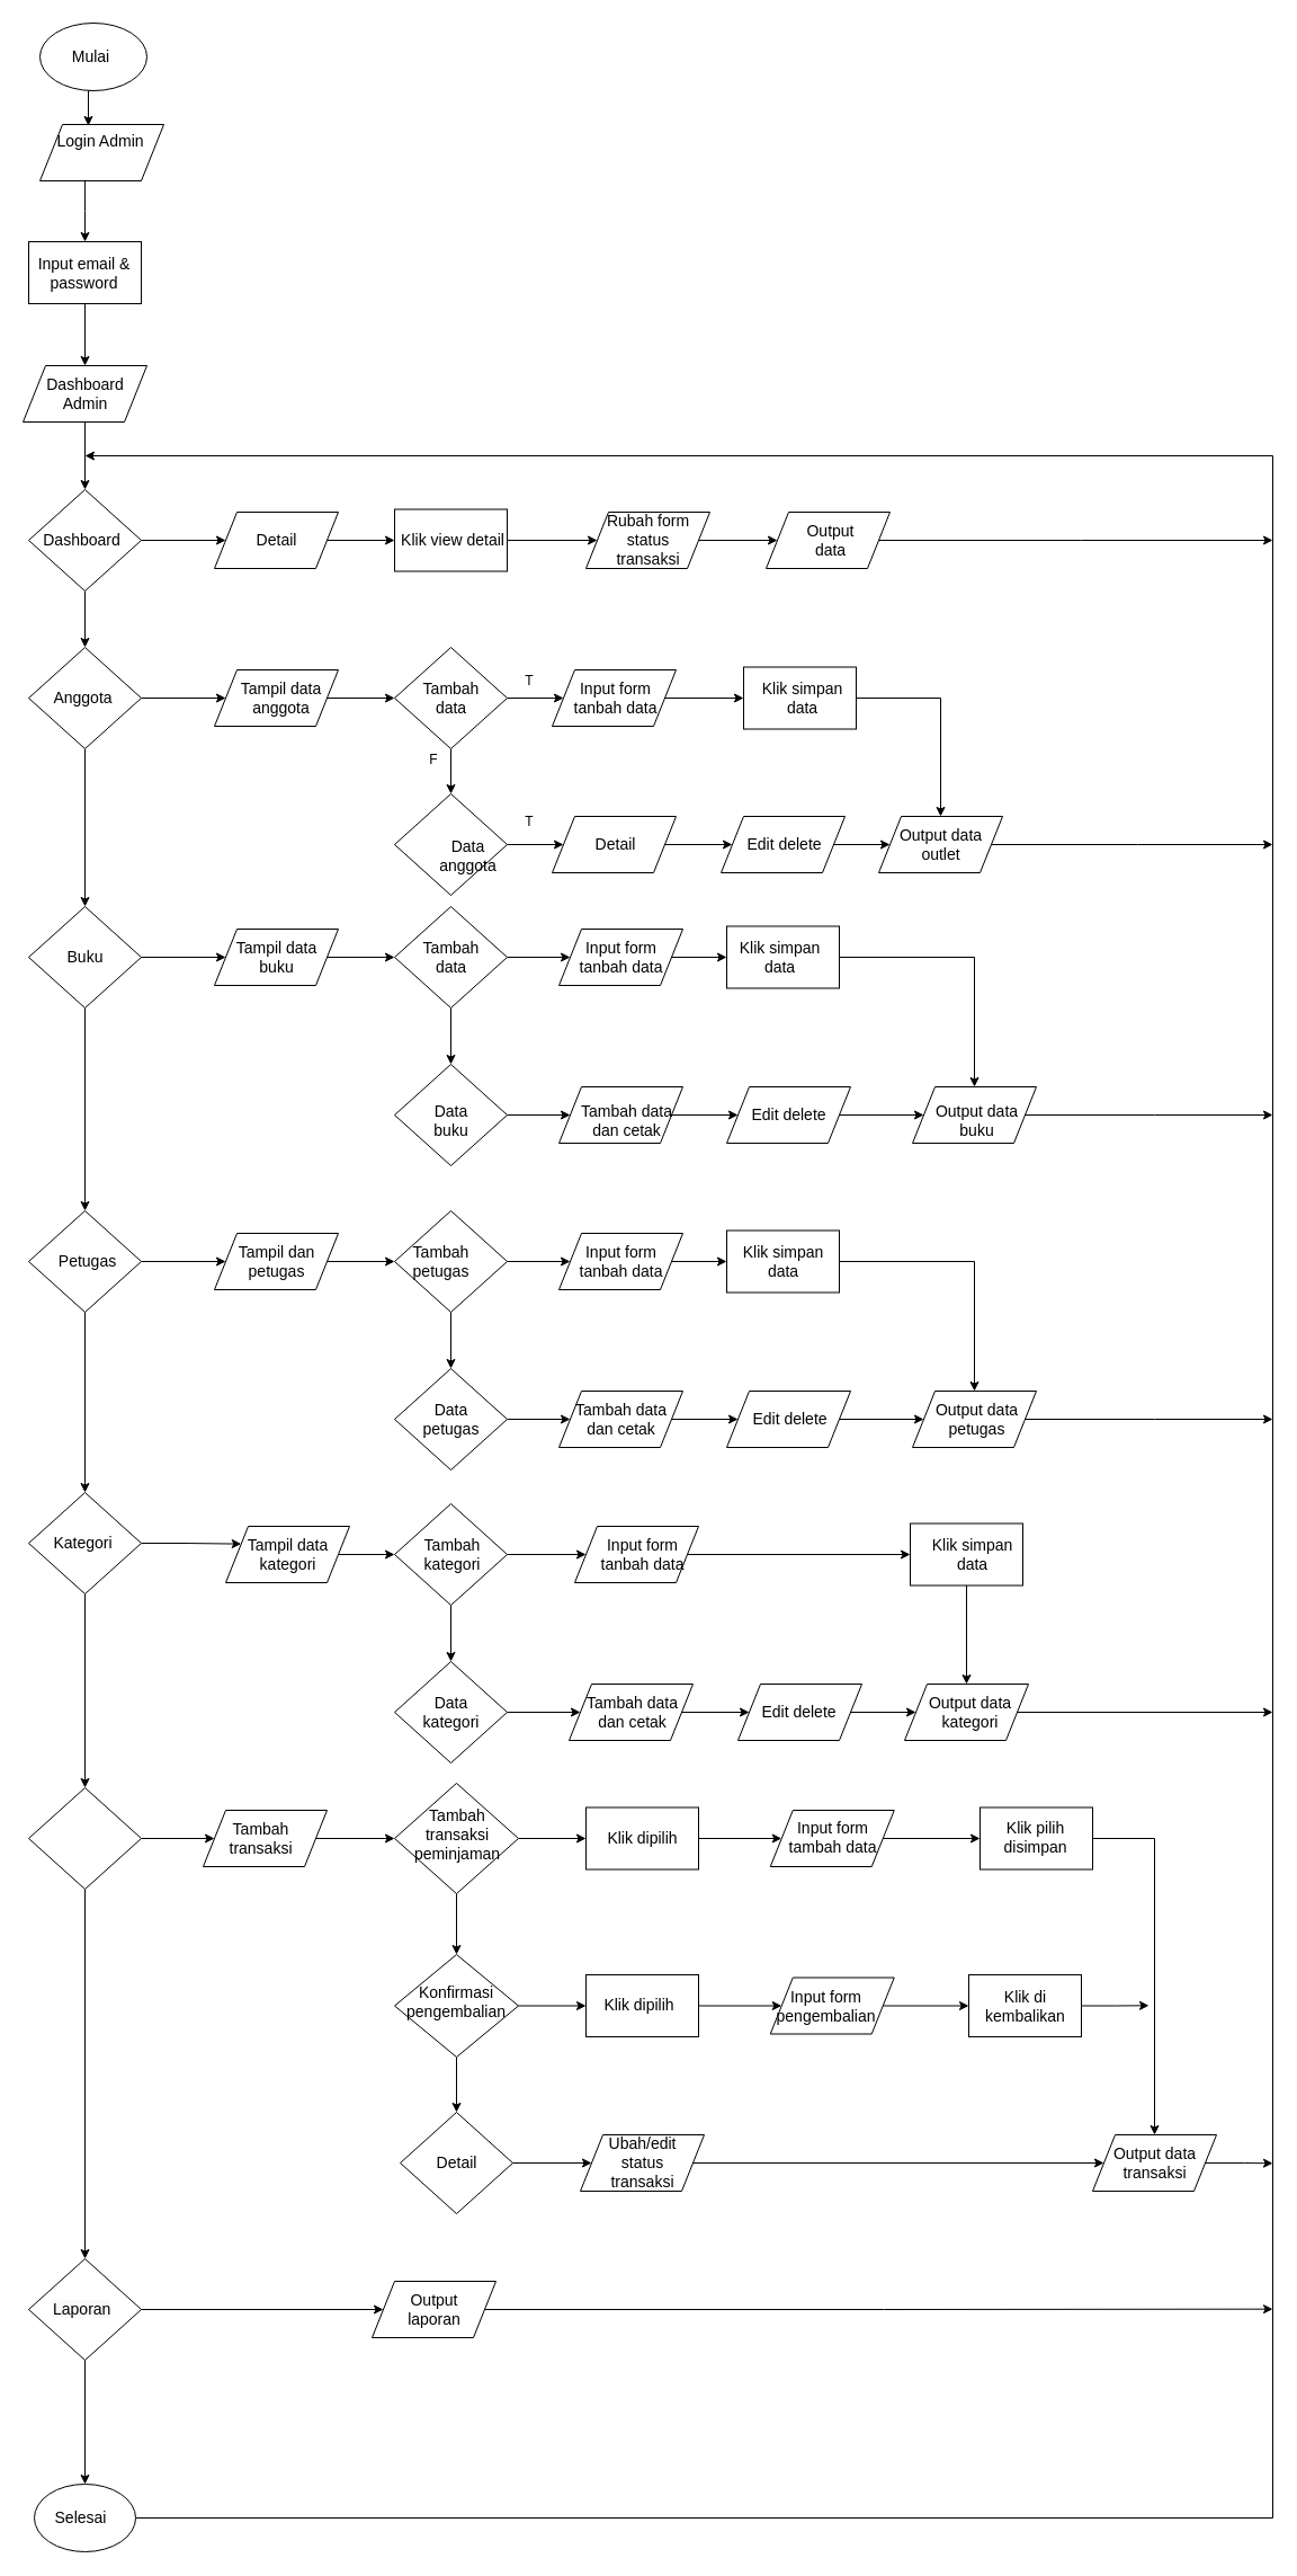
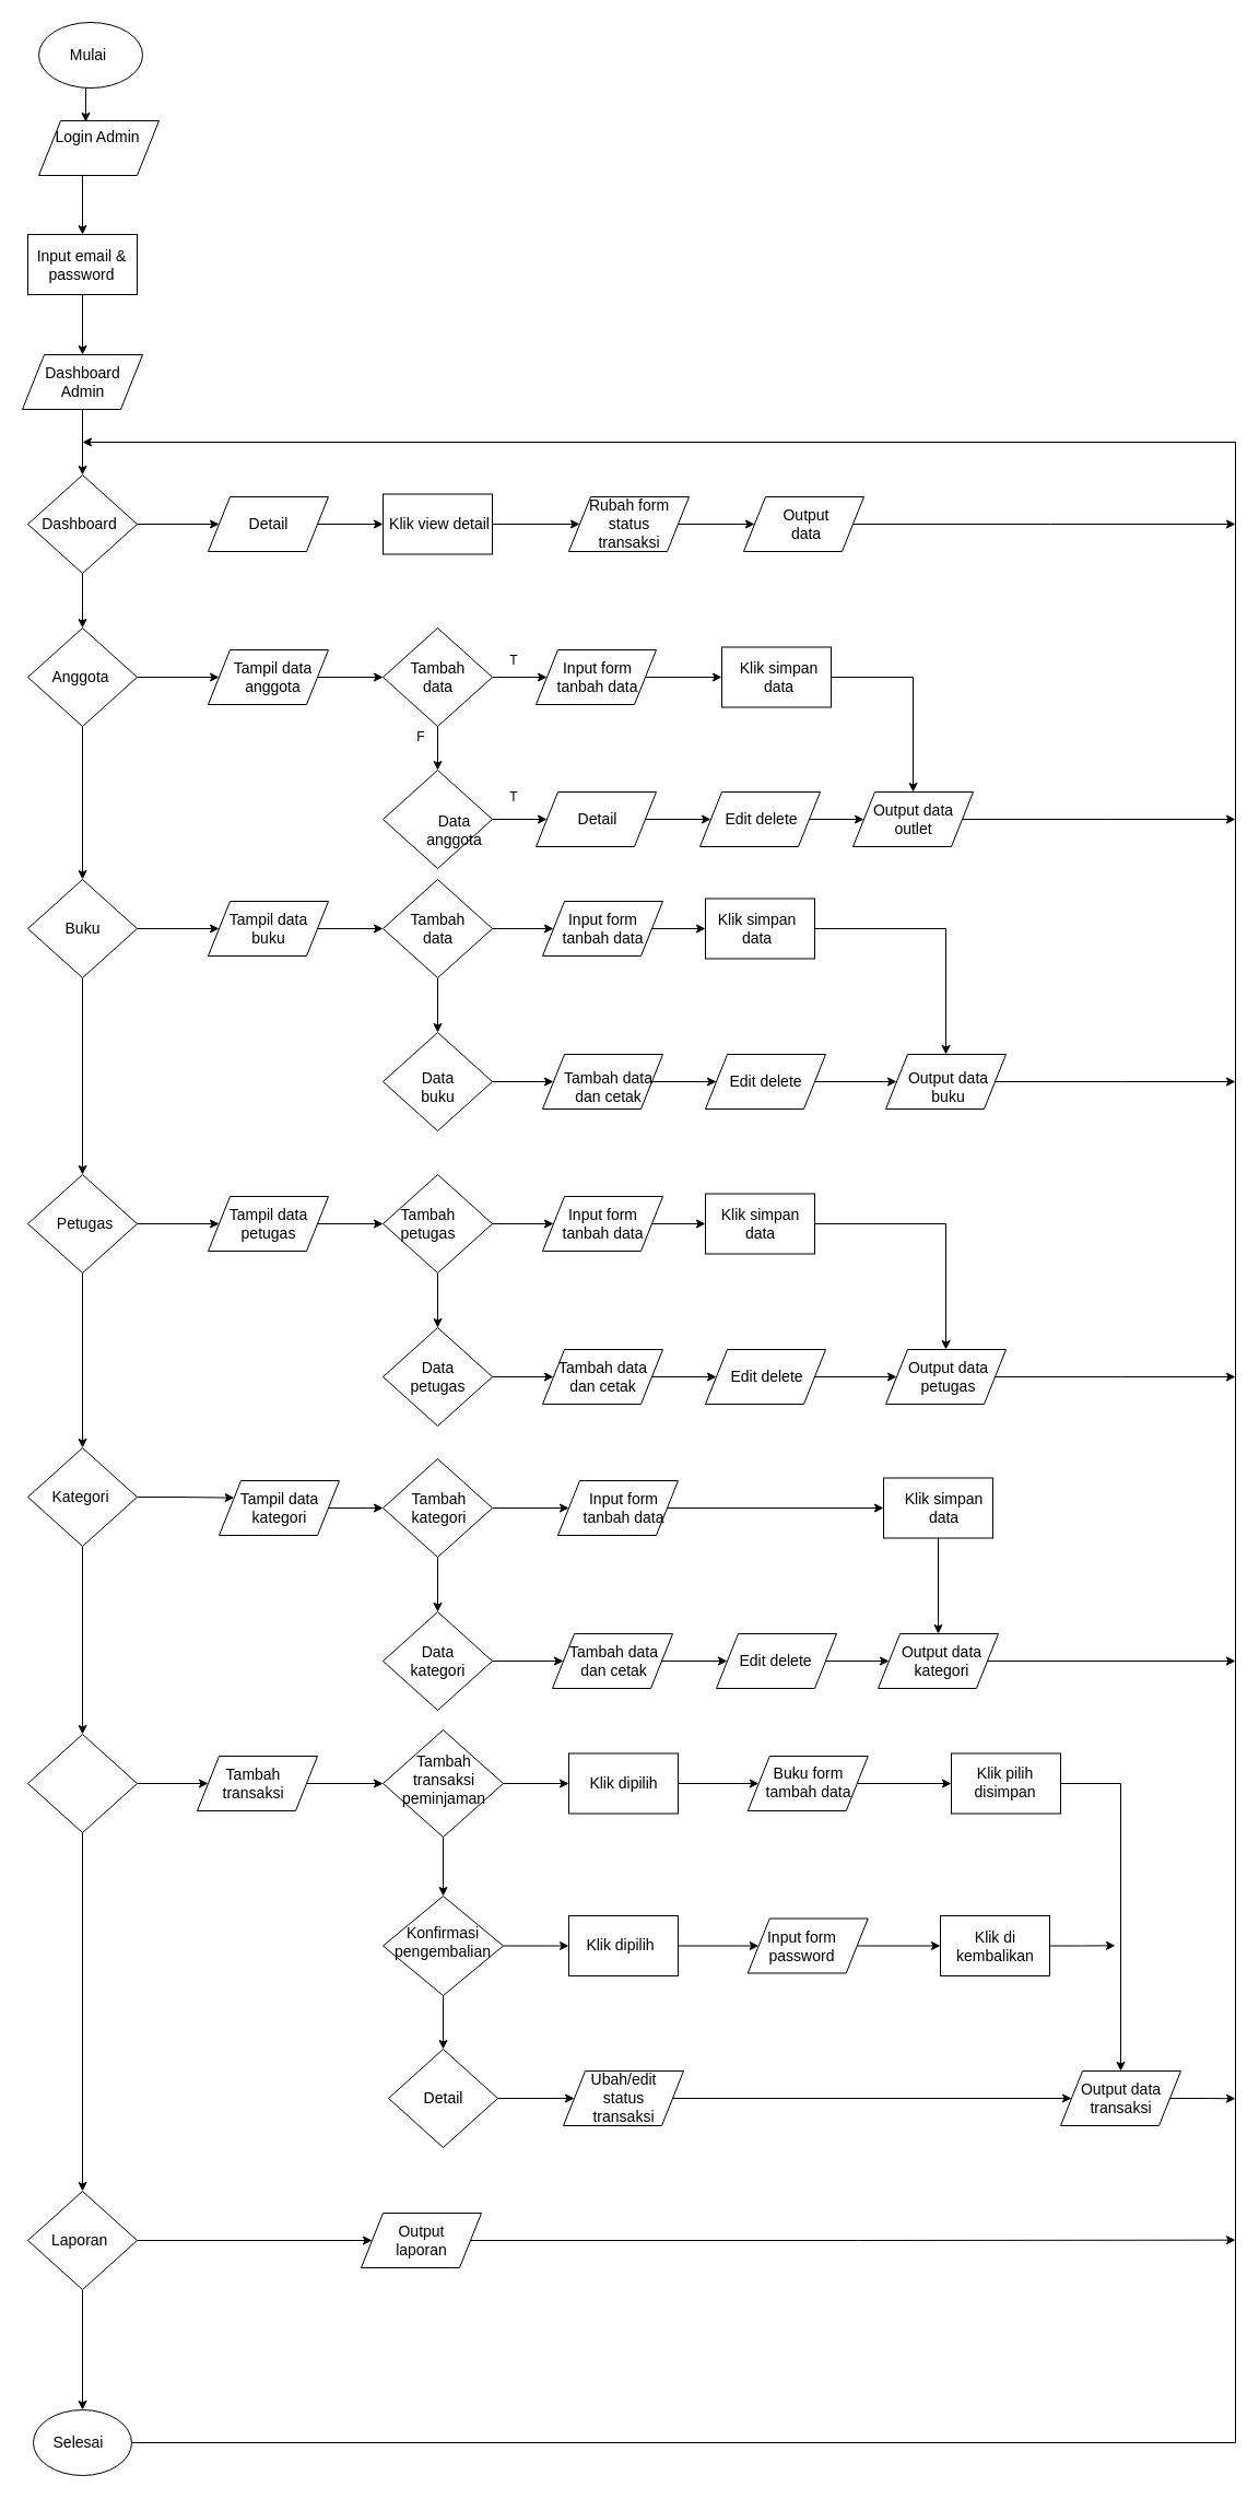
- <mxCell id="160" value="&lt;span style=&quot;font-size: 14px&quot;&gt;Tampil dan petugas&lt;/span&gt;" style="text;html=1;strokeColor=none;fillColor=none;align=center;verticalAlign=middle;whiteSpace=wrap;rounded=0;" parent="1" vertex="1"><mxGeometry x="193.75" y="1109" width="102.5" height="20" as="geometry" /></mxCell>
+ <mxCell id="160" value="&lt;span style=&quot;font-size: 14px&quot;&gt;Tampil data petugas&lt;/span&gt;" style="text;html=1;strokeColor=none;fillColor=none;align=center;verticalAlign=middle;whiteSpace=wrap;rounded=0;" parent="1" vertex="1"><mxGeometry x="193.75" y="1109" width="102.5" height="20" as="geometry" /></mxCell>
- <mxCell id="195" value="&lt;span style=&quot;font-size: 14px&quot;&gt;Input form tambah data&lt;/span&gt;" style="text;html=1;strokeColor=none;fillColor=none;align=center;verticalAlign=middle;whiteSpace=wrap;rounded=0;" parent="1" vertex="1"><mxGeometry x="697.5" y="1620" width="82.5" height="20" as="geometry" /></mxCell>
+ <mxCell id="195" value="&lt;span style=&quot;font-size: 14px&quot;&gt;Buku form tambah data&lt;/span&gt;" style="text;html=1;strokeColor=none;fillColor=none;align=center;verticalAlign=middle;whiteSpace=wrap;rounded=0;" parent="1" vertex="1"><mxGeometry x="697.5" y="1620" width="82.5" height="20" as="geometry" /></mxCell>
- <mxCell id="191" value="&lt;span style=&quot;font-size: 14px&quot;&gt;Input form pengembalian&lt;/span&gt;" style="text;html=1;strokeColor=none;fillColor=none;align=center;verticalAlign=middle;whiteSpace=wrap;rounded=0;" parent="1" vertex="1"><mxGeometry x="691.75" y="1769.5" width="82.5" height="20" as="geometry" /></mxCell>
+ <mxCell id="191" value="&lt;span style=&quot;font-size: 14px&quot;&gt;Input form password&lt;/span&gt;" style="text;html=1;strokeColor=none;fillColor=none;align=center;verticalAlign=middle;whiteSpace=wrap;rounded=0;" parent="1" vertex="1"><mxGeometry x="691.75" y="1769.5" width="82.5" height="20" as="geometry" /></mxCell>
